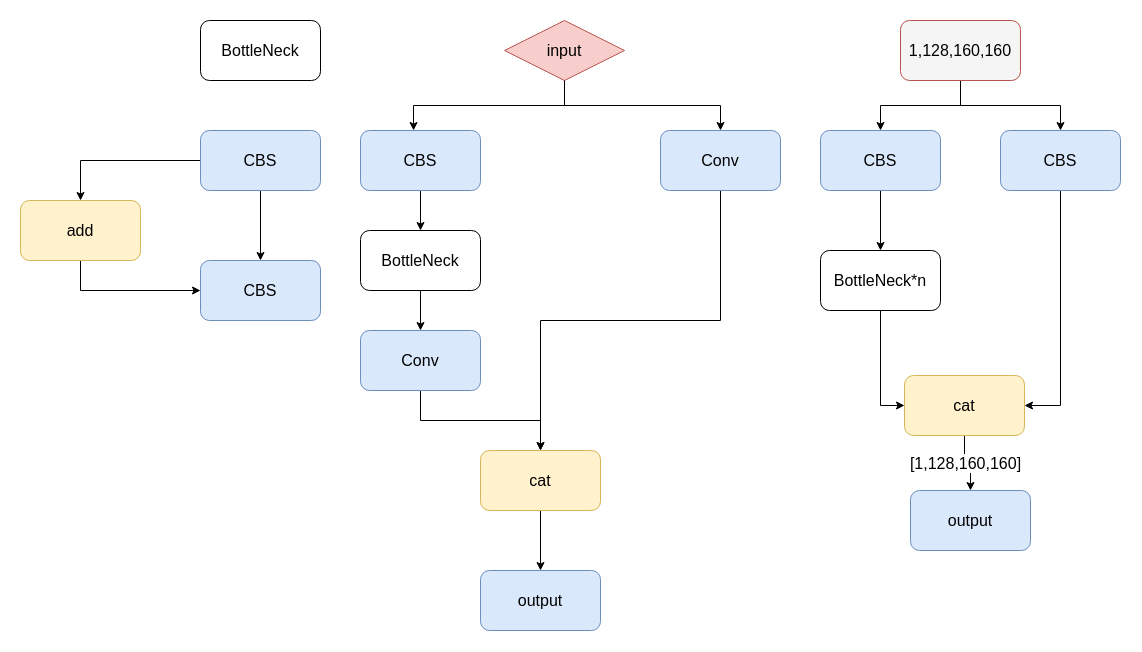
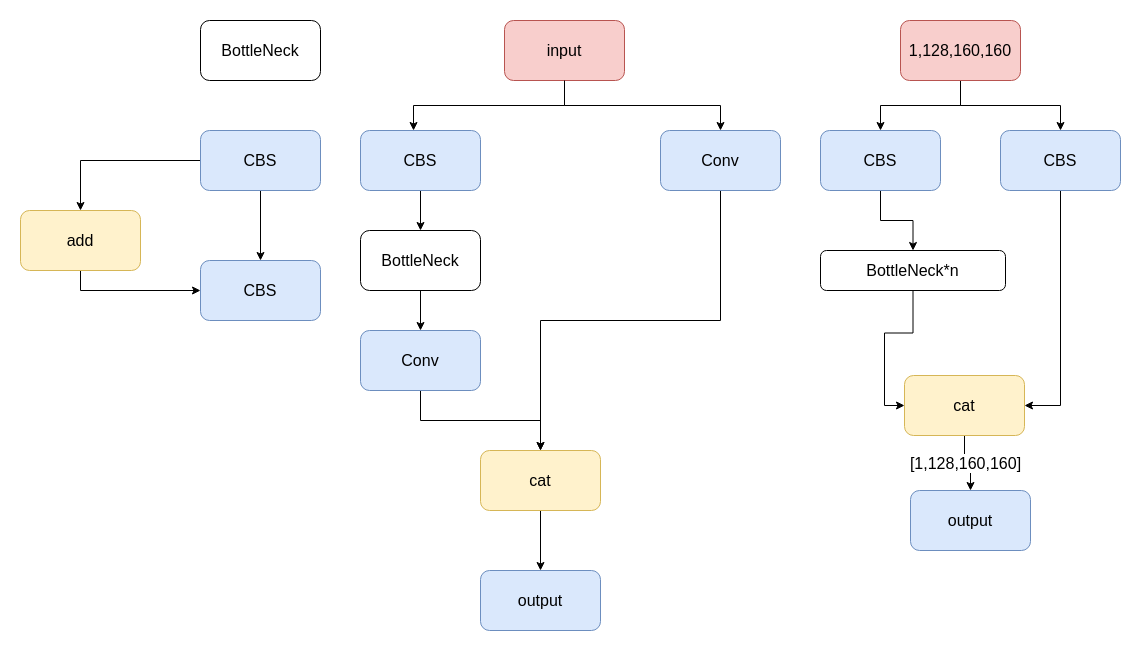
- <mxCell id="3" value="&lt;font style=&quot;font-size: 16px;&quot;&gt;input&lt;/font&gt;" style="rhombus;whiteSpace=wrap;html=1;fillColor=#f8cecc;strokeColor=#b85450;" parent="1" vertex="1"><mxGeometry x="504" y="20" width="120" height="60" as="geometry" /></mxCell>
+ <mxCell id="3" value="&lt;font style=&quot;font-size: 16px;&quot;&gt;input&lt;/font&gt;" style="rounded=1;whiteSpace=wrap;html=1;fillColor=#f8cecc;strokeColor=#b85450;" parent="1" vertex="1"><mxGeometry x="504" y="20" width="120" height="60" as="geometry" /></mxCell>
- <mxCell id="28" value="&lt;font style=&quot;font-size: 16px;&quot;&gt;1,128,160,160&lt;/font&gt;" style="rounded=1;whiteSpace=wrap;html=1;fillColor=#f5f5f5;strokeColor=#b85450;" vertex="1" parent="1"><mxGeometry x="900" y="20" width="120" height="60" as="geometry" /></mxCell>
+ <mxCell id="28" value="&lt;font style=&quot;font-size: 16px;&quot;&gt;1,128,160,160&lt;/font&gt;" style="rounded=1;whiteSpace=wrap;html=1;fillColor=#f8cecc;strokeColor=#b85450;" vertex="1" parent="1"><mxGeometry x="900" y="20" width="120" height="60" as="geometry" /></mxCell>
- <mxCell id="18" value="&lt;font style=&quot;font-size: 16px;&quot;&gt;add&lt;/font&gt;" style="rounded=1;whiteSpace=wrap;html=1;fillColor=#fff2cc;strokeColor=#d6b656;" parent="1" vertex="1"><mxGeometry x="20" y="200" width="120" height="60" as="geometry" /></mxCell>
+ <mxCell id="18" value="&lt;font style=&quot;font-size: 16px;&quot;&gt;add&lt;/font&gt;" style="rounded=1;whiteSpace=wrap;html=1;fillColor=#fff2cc;strokeColor=#d6b656;" parent="1" vertex="1"><mxGeometry x="20" y="210" width="120" height="60" as="geometry" /></mxCell>
- <mxCell id="33" value="&lt;font style=&quot;font-size: 16px;&quot;&gt;BottleNeck*n&lt;/font&gt;" style="rounded=1;whiteSpace=wrap;html=1;" vertex="1" parent="1"><mxGeometry x="820" y="250" width="120" height="60" as="geometry" /></mxCell>
+ <mxCell id="33" value="&lt;font style=&quot;font-size: 16px;&quot;&gt;BottleNeck*n&lt;/font&gt;" style="rounded=1;whiteSpace=wrap;html=1;" vertex="1" parent="1"><mxGeometry x="820" y="250" width="185" height="40" as="geometry" /></mxCell>
